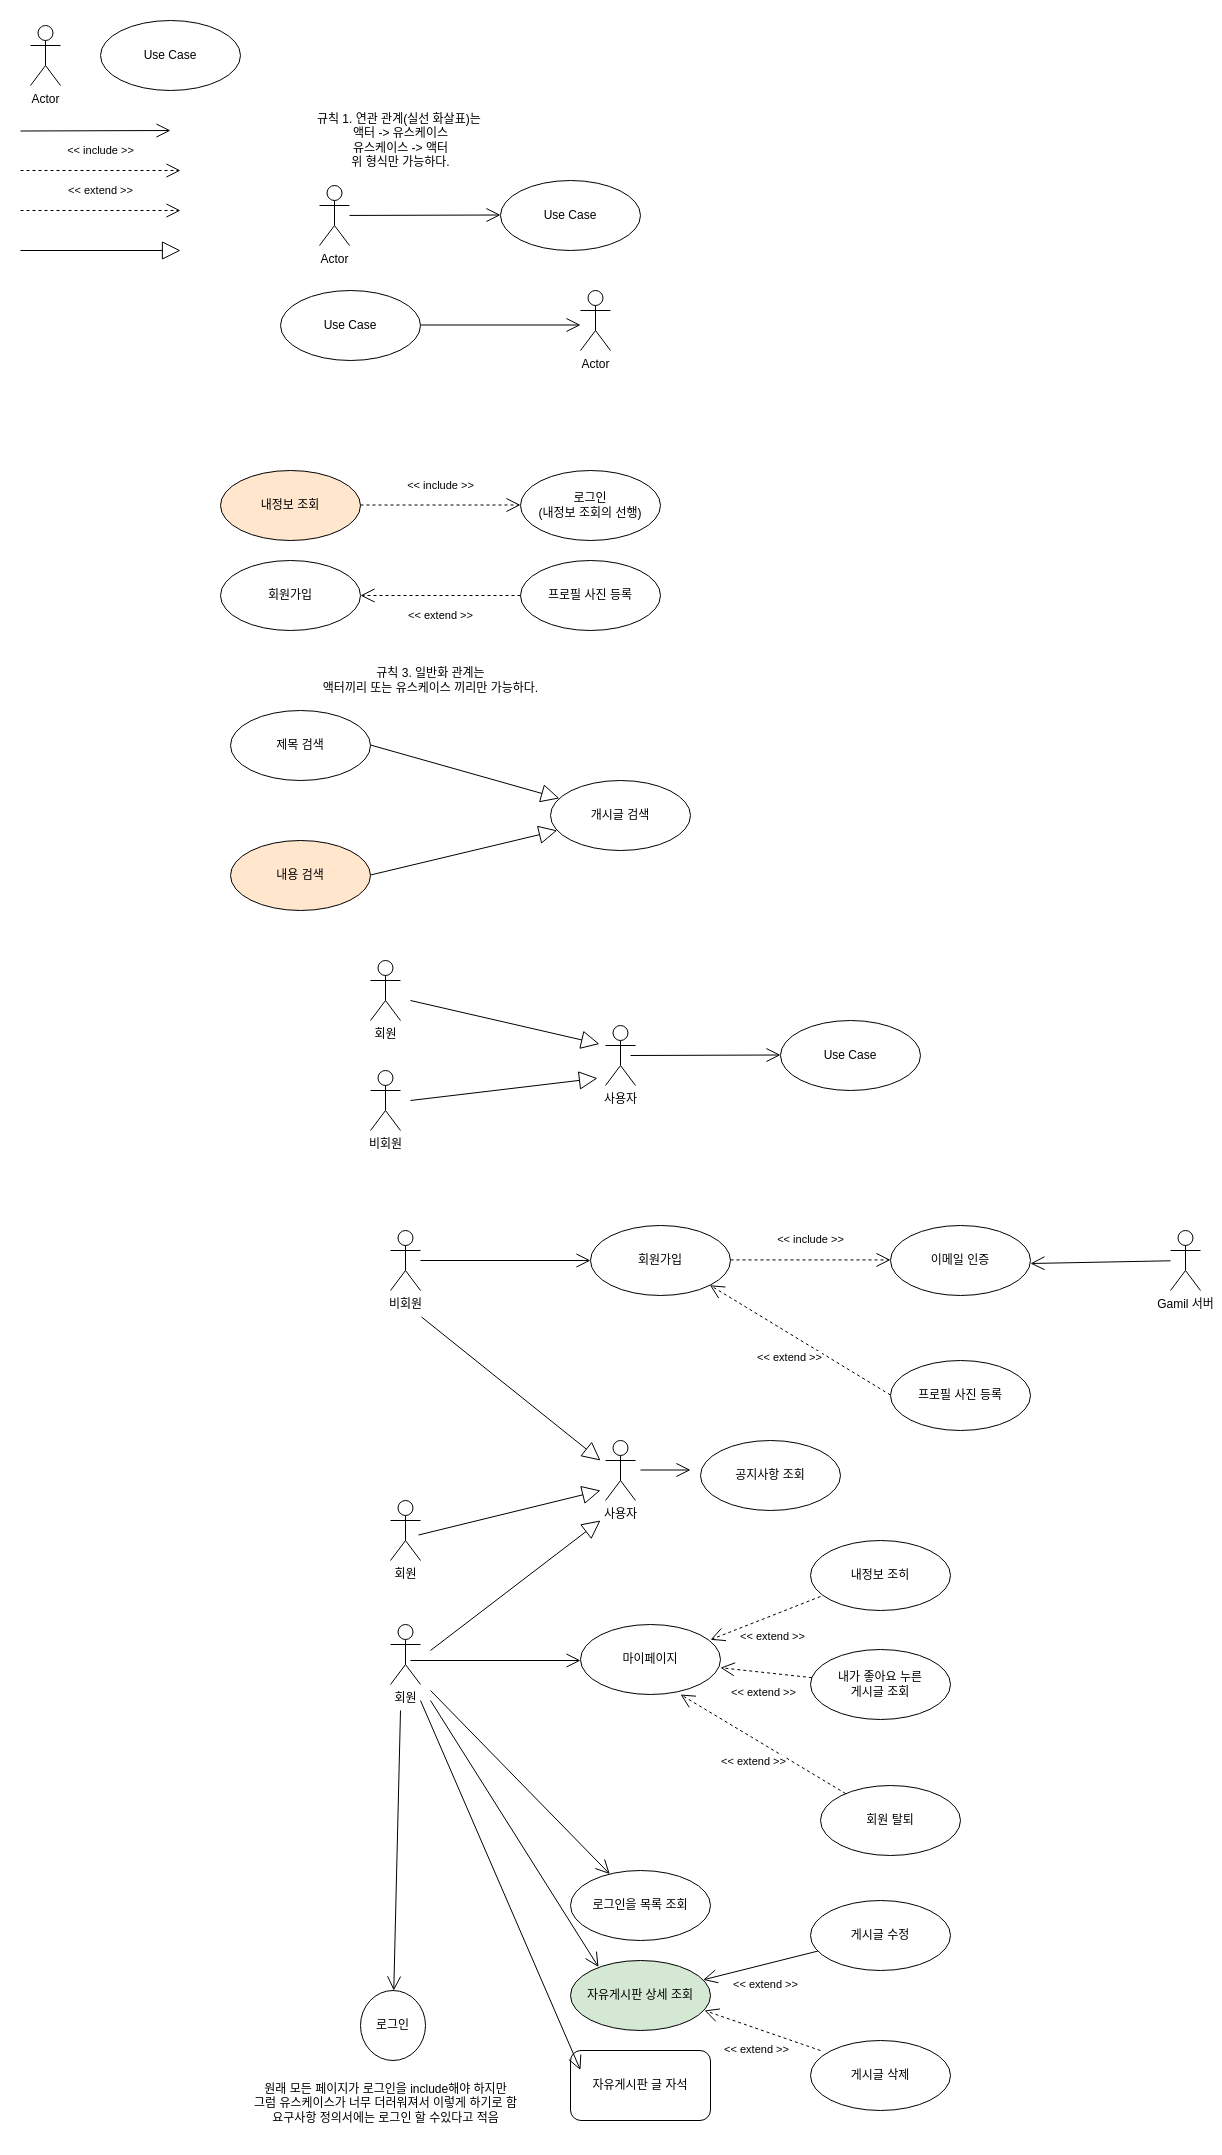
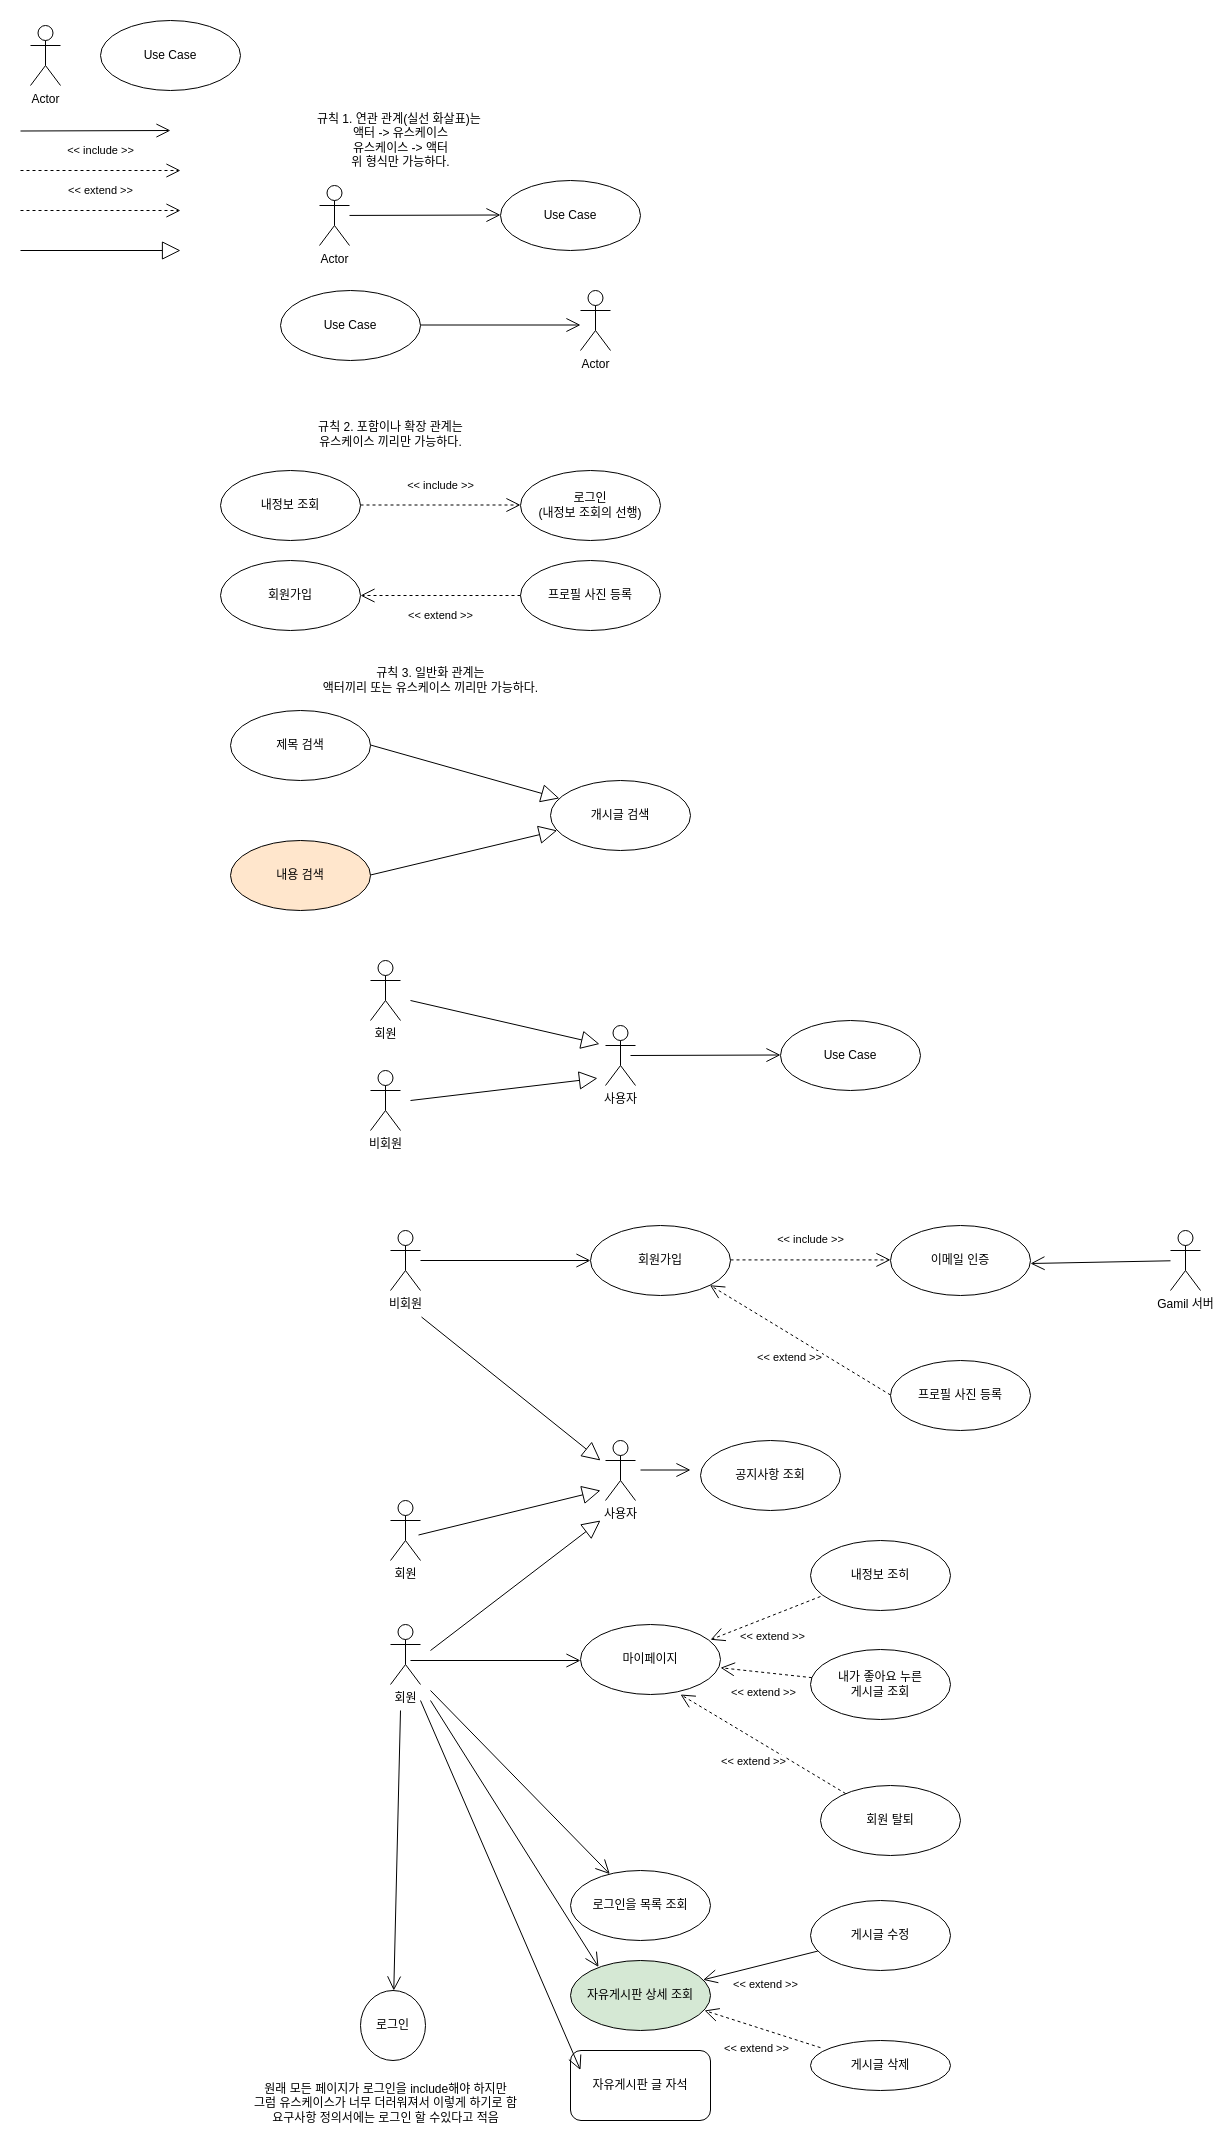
+ <mxCell id="13" value="규칙 2. 포함이나 확장 관계는&lt;br&gt;유스케이스 끼리만 가능하다." style="text;html=1;align=center;verticalAlign=middle;resizable=0;points=[];autosize=1;strokeColor=none;fillColor=none;" vertex="1" parent="1"><mxGeometry x="300" y="414" width="180" height="40" as="geometry" /></mxCell>
- <mxCell id="14" value="내정보 조회" style="ellipse;whiteSpace=wrap;html=1;fillColor=#ffe6cc;" vertex="1" parent="1"><mxGeometry x="220" y="470" width="140" height="70" as="geometry" /></mxCell>
+ <mxCell id="14" value="내정보 조회" style="ellipse;whiteSpace=wrap;html=1;" vertex="1" parent="1"><mxGeometry x="220" y="470" width="140" height="70" as="geometry" /></mxCell>
- <mxCell id="67" value="게시글 삭제" style="ellipse;whiteSpace=wrap;html=1;" vertex="1" parent="1"><mxGeometry x="810" y="2040" width="140" height="70" as="geometry" /></mxCell>
+ <mxCell id="67" value="게시글 삭제" style="ellipse;whiteSpace=wrap;html=1;" vertex="1" parent="1"><mxGeometry x="810" y="2040" width="140" height="50" as="geometry" /></mxCell>
